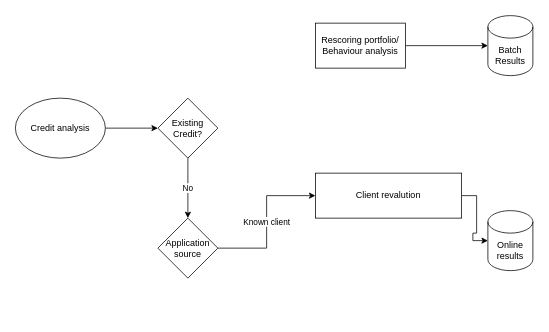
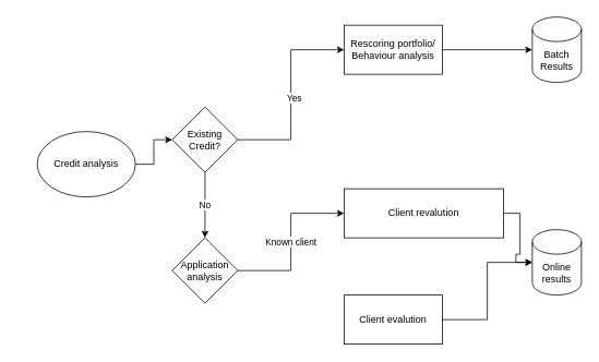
+ <mxCell id="4" style="edgeStyle=orthogonalEdgeStyle;rounded=0;orthogonalLoop=1;jettySize=auto;html=1;entryX=0;entryY=0.5;entryDx=0;entryDy=0;" edge="1" parent="1" source="7" target="9"><mxGeometry relative="1" as="geometry" /></mxCell>
+ <mxCell id="5" value="Yes" style="edgeLabel;html=1;align=center;verticalAlign=middle;resizable=0;points=[];" vertex="1" connectable="0" parent="4"><mxGeometry x="-0.021" y="-3" relative="1" as="geometry"><mxPoint as="offset" /></mxGeometry></mxCell>
- <mxCell id="3" value="Credit analysis" style="ellipse;whiteSpace=wrap;html=1;" vertex="1" parent="1"><mxGeometry x="20" y="130" width="120" height="80" as="geometry" /></mxCell>
+ <mxCell id="3" value="Credit analysis" style="ellipse;whiteSpace=wrap;html=1;" vertex="1" parent="1"><mxGeometry x="45" y="160" width="120" height="80" as="geometry" /></mxCell>
- <mxCell id="12" value="Application source" style="rhombus;whiteSpace=wrap;html=1;" vertex="1" parent="1"><mxGeometry x="210" y="290" width="80" height="80" as="geometry" /></mxCell>
+ <mxCell id="12" value="Application analysis" style="rhombus;whiteSpace=wrap;html=1;" vertex="1" parent="1"><mxGeometry x="210" y="290" width="80" height="80" as="geometry" /></mxCell>
+ <mxCell id="17" style="edgeStyle=orthogonalEdgeStyle;rounded=0;orthogonalLoop=1;jettySize=auto;html=1;entryX=0;entryY=0.5;entryDx=0;entryDy=0;entryPerimeter=0;" edge="1" parent="1" source="15" target="16"><mxGeometry relative="1" as="geometry" /></mxCell>
+ <mxCell id="15" value="Client evalution" style="rounded=0;whiteSpace=wrap;html=1;" vertex="1" parent="1"><mxGeometry x="420" y="360" width="120" height="60" as="geometry" /></mxCell>
